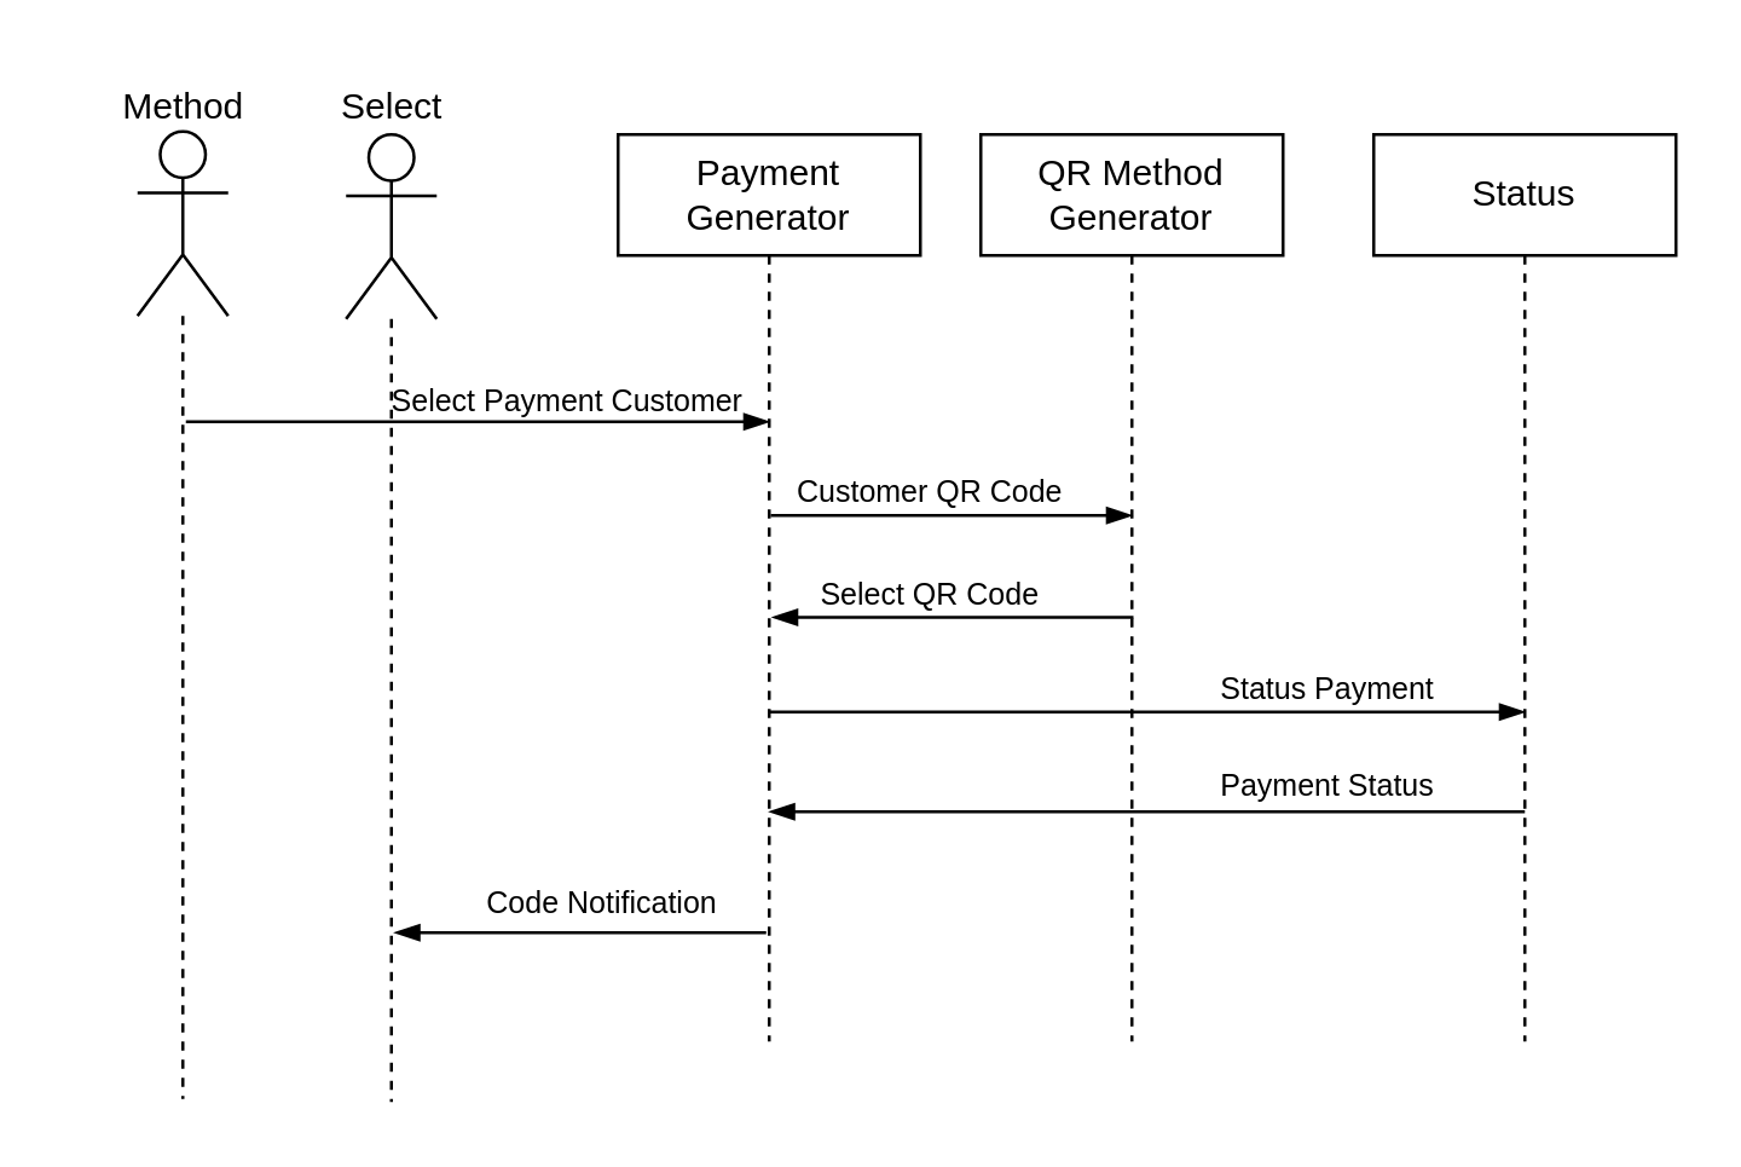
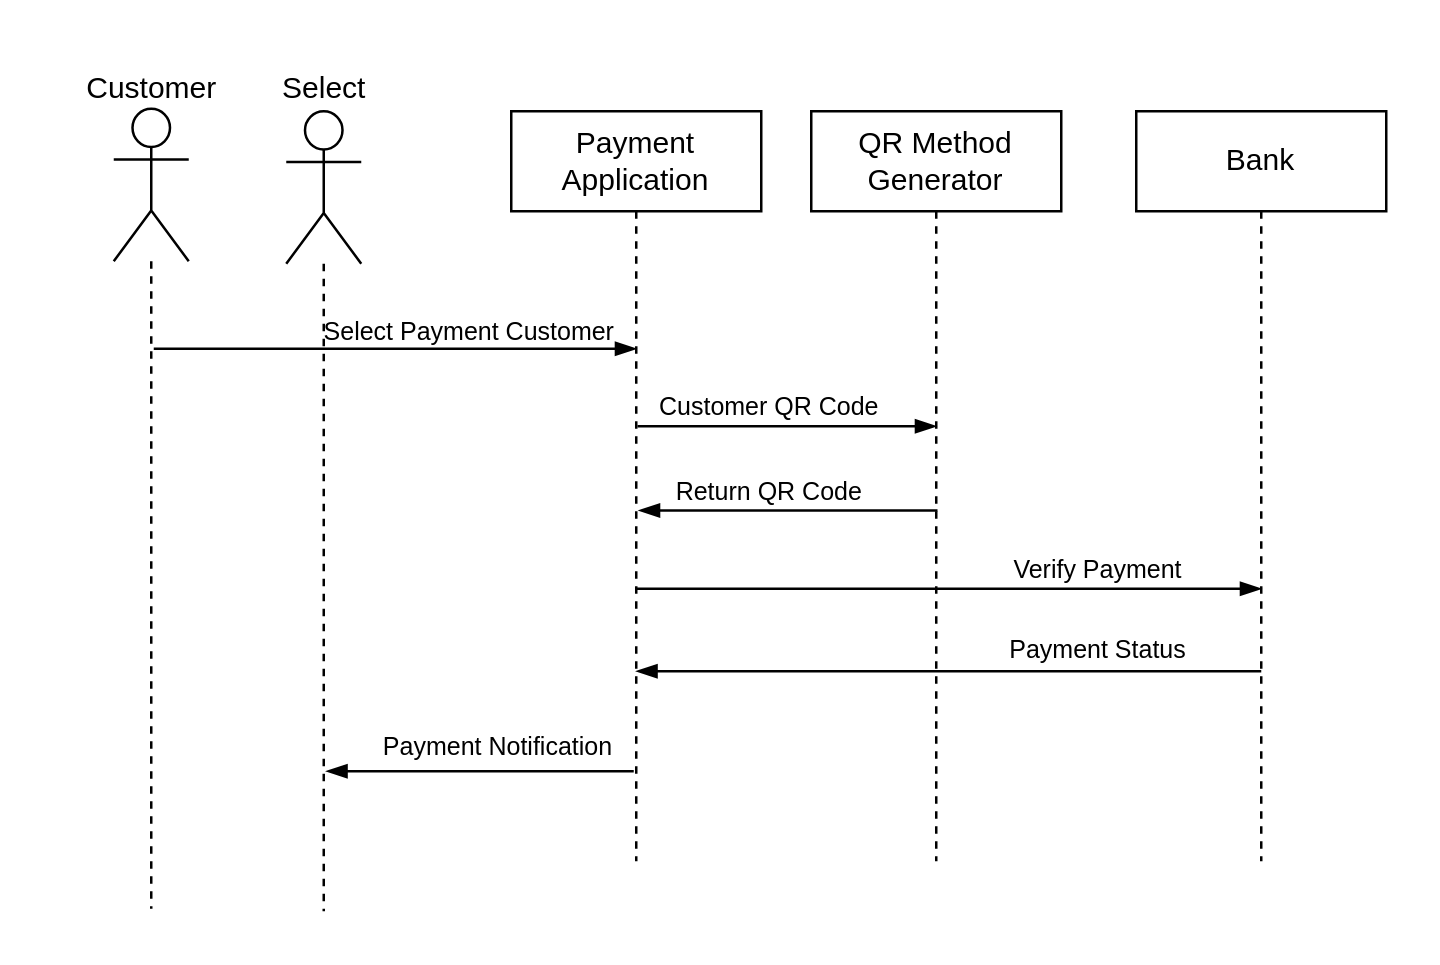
- <mxCell id="9" value="Method" style="text;html=1;align=center;verticalAlign=middle;resizable=0;points=[];autosize=1;strokeColor=none;fillColor=none;" vertex="1" parent="1"><mxGeometry x="20" y="20" width="80" height="30" as="geometry" /></mxCell>
+ <mxCell id="9" value="Customer" style="text;html=1;align=center;verticalAlign=middle;resizable=0;points=[];autosize=1;strokeColor=none;fillColor=none;" vertex="1" parent="1"><mxGeometry x="20" y="20" width="80" height="30" as="geometry" /></mxCell>
- <mxCell id="4" value="Payment Generator" style="shape=umlLifeline;perimeter=lifelinePerimeter;whiteSpace=wrap;html=1;container=1;dropTarget=0;collapsible=0;recursiveResize=0;outlineConnect=0;portConstraint=eastwest;newEdgeStyle={&quot;edgeStyle&quot;:&quot;elbowEdgeStyle&quot;,&quot;elbow&quot;:&quot;vertical&quot;,&quot;curved&quot;:0,&quot;rounded&quot;:0};" vertex="1" parent="1"><mxGeometry x="204" y="44" width="100" height="300" as="geometry" /></mxCell>
+ <mxCell id="4" value="Payment Application" style="shape=umlLifeline;perimeter=lifelinePerimeter;whiteSpace=wrap;html=1;container=1;dropTarget=0;collapsible=0;recursiveResize=0;outlineConnect=0;portConstraint=eastwest;newEdgeStyle={&quot;edgeStyle&quot;:&quot;elbowEdgeStyle&quot;,&quot;elbow&quot;:&quot;vertical&quot;,&quot;curved&quot;:0,&quot;rounded&quot;:0};" vertex="1" parent="1"><mxGeometry x="204" y="44" width="100" height="300" as="geometry" /></mxCell>
- <mxCell id="6" value="Status" style="shape=umlLifeline;perimeter=lifelinePerimeter;whiteSpace=wrap;html=1;container=1;dropTarget=0;collapsible=0;recursiveResize=0;outlineConnect=0;portConstraint=eastwest;newEdgeStyle={&quot;curved&quot;:0,&quot;rounded&quot;:0};" vertex="1" parent="1"><mxGeometry x="454" y="44" width="100" height="300" as="geometry" /></mxCell>
+ <mxCell id="6" value="Bank" style="shape=umlLifeline;perimeter=lifelinePerimeter;whiteSpace=wrap;html=1;container=1;dropTarget=0;collapsible=0;recursiveResize=0;outlineConnect=0;portConstraint=eastwest;newEdgeStyle={&quot;curved&quot;:0,&quot;rounded&quot;:0};" vertex="1" parent="1"><mxGeometry x="454" y="44" width="100" height="300" as="geometry" /></mxCell>
- <mxCell id="14" value="Select QR Code" style="text;html=1;align=center;verticalAlign=middle;resizable=0;points=[];autosize=1;strokeColor=none;fillColor=none;fontSize=10;" vertex="1" parent="1"><mxGeometry x="257" y="181" width="100" height="30" as="geometry" /></mxCell>
+ <mxCell id="14" value="Return QR Code" style="text;html=1;align=center;verticalAlign=middle;resizable=0;points=[];autosize=1;strokeColor=none;fillColor=none;fontSize=10;" vertex="1" parent="1"><mxGeometry x="257" y="181" width="100" height="30" as="geometry" /></mxCell>
- <mxCell id="16" value="Status Payment" style="text;whiteSpace=wrap;fontSize=10;align=center;" vertex="1" parent="1"><mxGeometry x="384" y="215" width="110" height="40" as="geometry" /></mxCell>
+ <mxCell id="16" value="Verify Payment" style="text;whiteSpace=wrap;fontSize=10;align=center;" vertex="1" parent="1"><mxGeometry x="384" y="215" width="110" height="40" as="geometry" /></mxCell>
- <mxCell id="19" value="&lt;span style=&quot;color: rgb(0, 0, 0); font-family: sans-serif; font-style: normal; font-variant-ligatures: normal; font-variant-caps: normal; font-weight: 400; letter-spacing: normal; orphans: 2; text-indent: 0px; text-transform: none; widows: 2; word-spacing: 0px; -webkit-text-stroke-width: 0px; white-space: nowrap; background-color: rgb(255, 255, 255); text-decoration-thickness: initial; text-decoration-style: initial; text-decoration-color: initial; float: none; display: inline !important;&quot;&gt;Code Notification&lt;/span&gt;" style="text;whiteSpace=wrap;html=1;fontSize=10;align=center;" vertex="1" parent="1"><mxGeometry x="124" y="286" width="150" height="40" as="geometry" /></mxCell>
+ <mxCell id="19" value="&lt;span style=&quot;color: rgb(0, 0, 0); font-family: sans-serif; font-style: normal; font-variant-ligatures: normal; font-variant-caps: normal; font-weight: 400; letter-spacing: normal; orphans: 2; text-indent: 0px; text-transform: none; widows: 2; word-spacing: 0px; -webkit-text-stroke-width: 0px; white-space: nowrap; background-color: rgb(255, 255, 255); text-decoration-thickness: initial; text-decoration-style: initial; text-decoration-color: initial; float: none; display: inline !important;&quot;&gt;Payment Notification&lt;/span&gt;" style="text;whiteSpace=wrap;html=1;fontSize=10;align=center;" vertex="1" parent="1"><mxGeometry x="124" y="286" width="150" height="40" as="geometry" /></mxCell>
